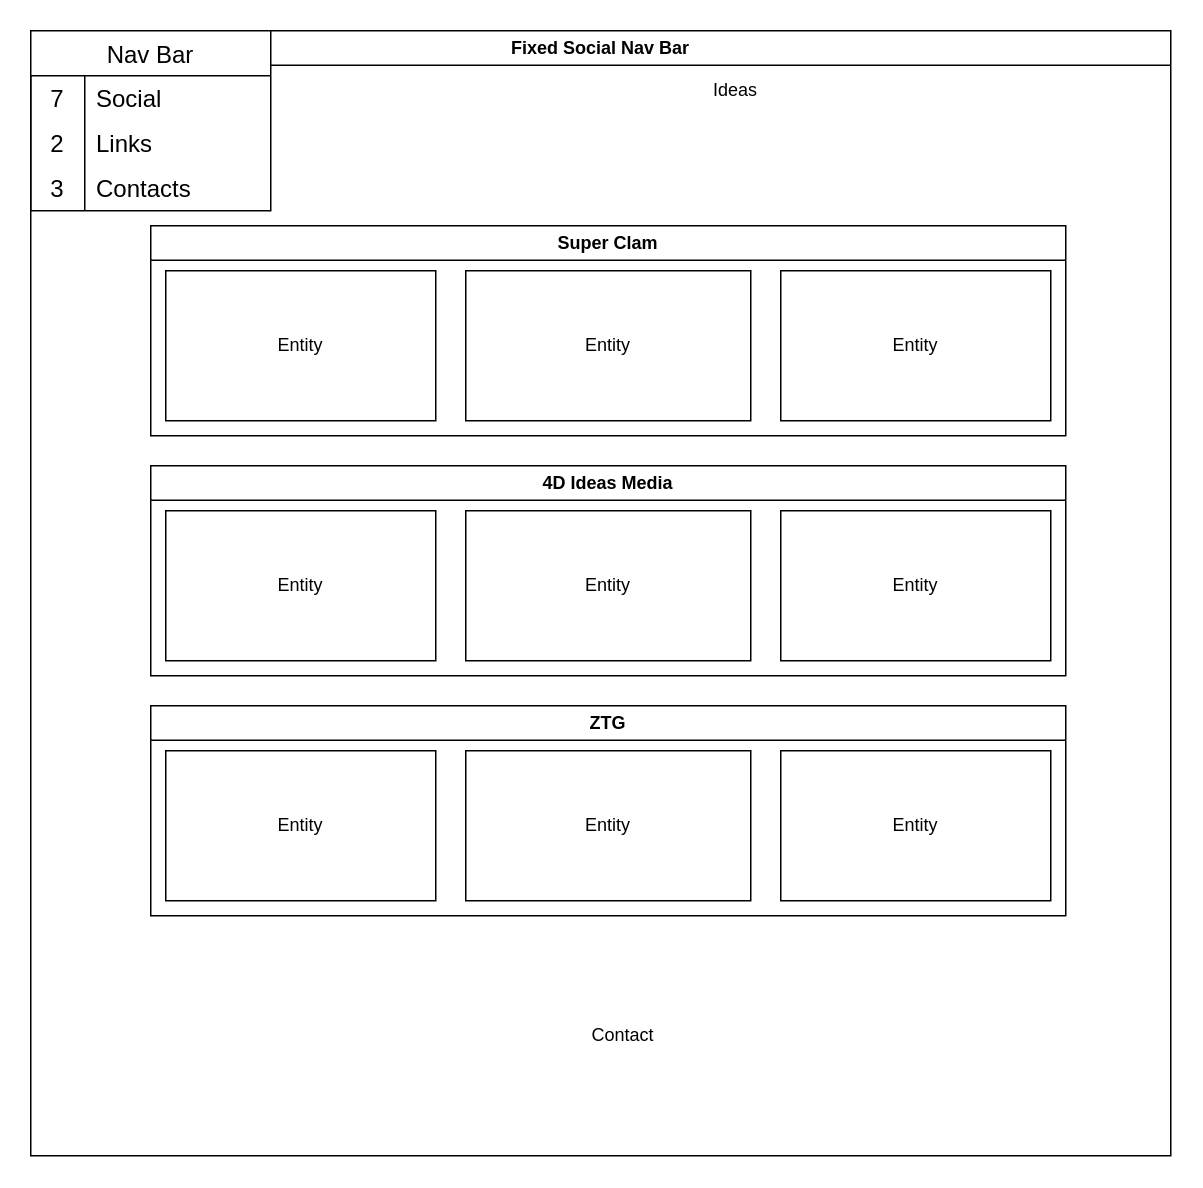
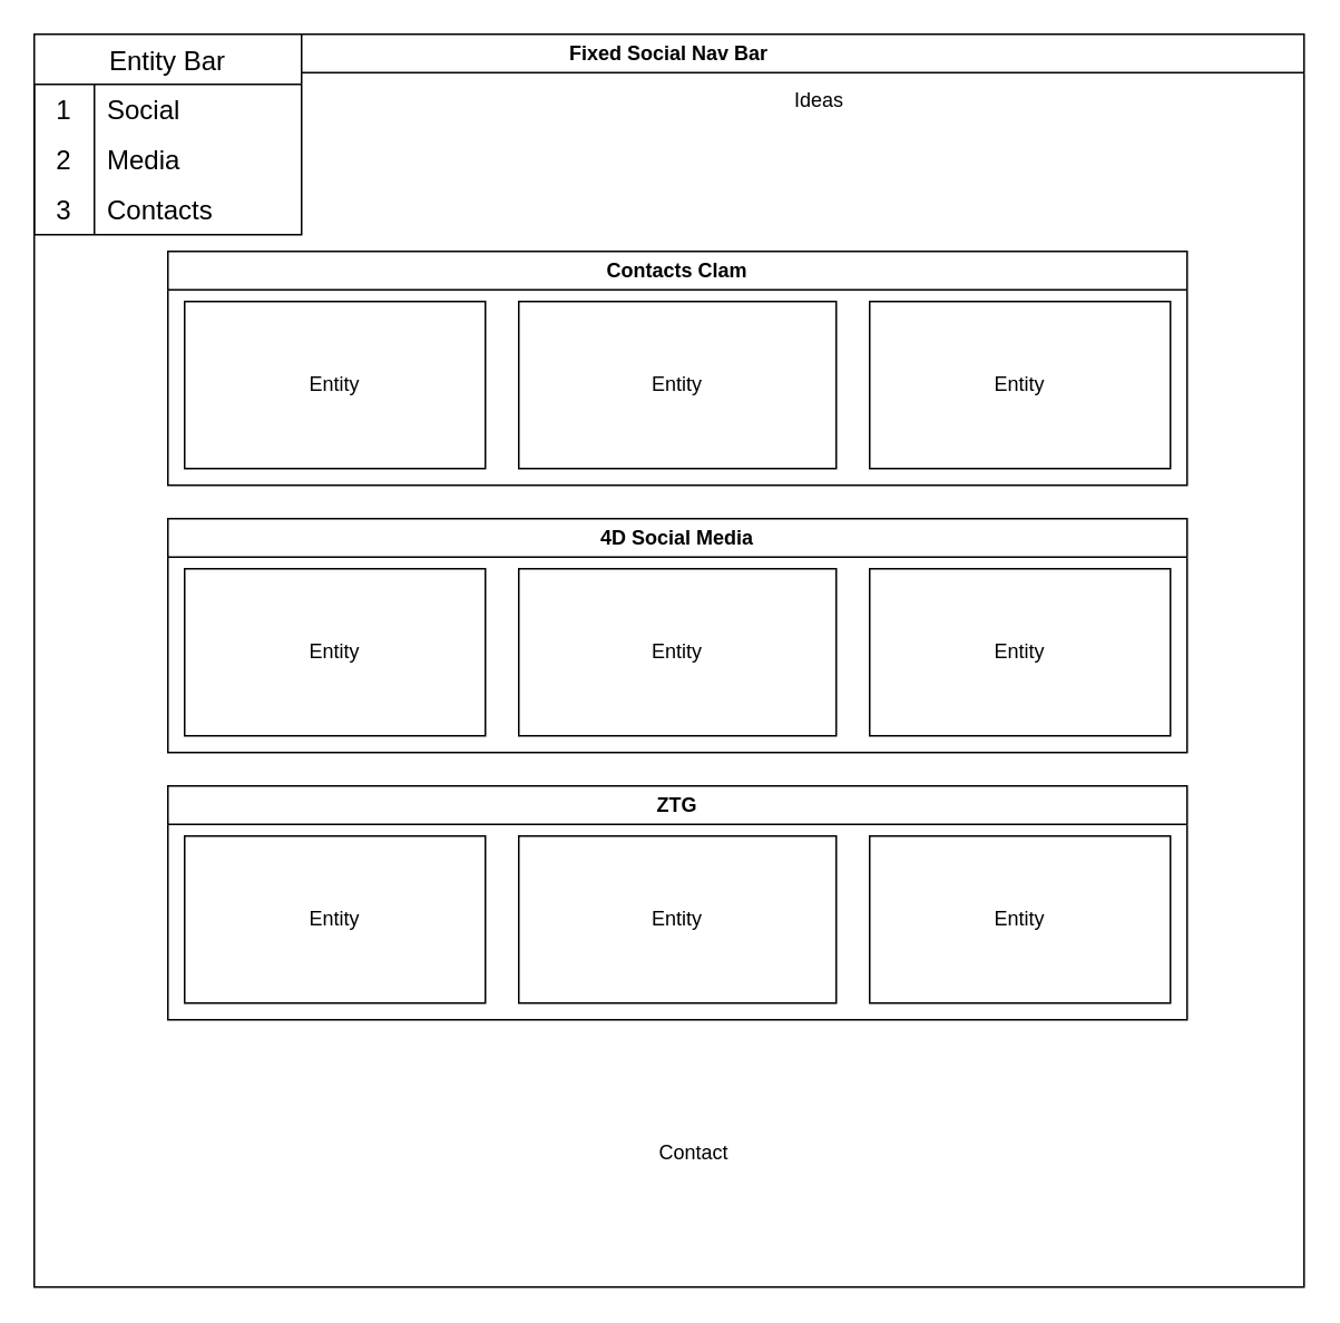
- <mxCell id="5" value="Nav Bar" style="shape=table;startSize=30;container=1;collapsible=0;childLayout=tableLayout;fixedRows=1;rowLines=0;fontStyle=0;strokeColor=default;fontSize=16;fillColor=default;" vertex="1" parent="2"><mxGeometry width="160" height="120" as="geometry" /></mxCell>
+ <mxCell id="5" value="Entity Bar" style="shape=table;startSize=30;container=1;collapsible=0;childLayout=tableLayout;fixedRows=1;rowLines=0;fontStyle=0;strokeColor=default;fontSize=16;fillColor=default;" vertex="1" parent="2"><mxGeometry width="160" height="120" as="geometry" /></mxCell>
- <mxCell id="7" value="7" style="shape=partialRectangle;html=1;whiteSpace=wrap;connectable=0;fillColor=none;top=0;left=0;bottom=0;right=0;overflow=hidden;pointerEvents=1;strokeColor=inherit;fontSize=16;" vertex="1" parent="6"><mxGeometry width="36" height="30" as="geometry"><mxRectangle width="36" height="30" as="alternateBounds" /></mxGeometry></mxCell>
+ <mxCell id="7" value="1" style="shape=partialRectangle;html=1;whiteSpace=wrap;connectable=0;fillColor=none;top=0;left=0;bottom=0;right=0;overflow=hidden;pointerEvents=1;strokeColor=inherit;fontSize=16;" vertex="1" parent="6"><mxGeometry width="36" height="30" as="geometry"><mxRectangle width="36" height="30" as="alternateBounds" /></mxGeometry></mxCell>
- <mxCell id="11" value="Links" style="shape=partialRectangle;html=1;whiteSpace=wrap;connectable=0;fillColor=none;top=0;left=0;bottom=0;right=0;align=left;spacingLeft=6;overflow=hidden;strokeColor=inherit;fontSize=16;" vertex="1" parent="9"><mxGeometry x="36" width="124" height="30" as="geometry"><mxRectangle width="124" height="30" as="alternateBounds" /></mxGeometry></mxCell>
+ <mxCell id="11" value="Media" style="shape=partialRectangle;html=1;whiteSpace=wrap;connectable=0;fillColor=none;top=0;left=0;bottom=0;right=0;align=left;spacingLeft=6;overflow=hidden;strokeColor=inherit;fontSize=16;" vertex="1" parent="9"><mxGeometry x="36" width="124" height="30" as="geometry"><mxRectangle width="124" height="30" as="alternateBounds" /></mxGeometry></mxCell>
- <mxCell id="15" value="Super Clam" style="swimlane;whiteSpace=wrap;html=1;" vertex="1" parent="2"><mxGeometry x="80" y="130" width="610" height="140" as="geometry" /></mxCell>
+ <mxCell id="15" value="Contacts Clam" style="swimlane;whiteSpace=wrap;html=1;" vertex="1" parent="2"><mxGeometry x="80" y="130" width="610" height="140" as="geometry" /></mxCell>
- <mxCell id="19" value="4D Ideas Media" style="swimlane;whiteSpace=wrap;html=1;startSize=23;" vertex="1" parent="2"><mxGeometry x="80" y="290" width="610" height="140" as="geometry" /></mxCell>
+ <mxCell id="19" value="4D Social Media" style="swimlane;whiteSpace=wrap;html=1;startSize=23;" vertex="1" parent="2"><mxGeometry x="80" y="290" width="610" height="140" as="geometry" /></mxCell>
